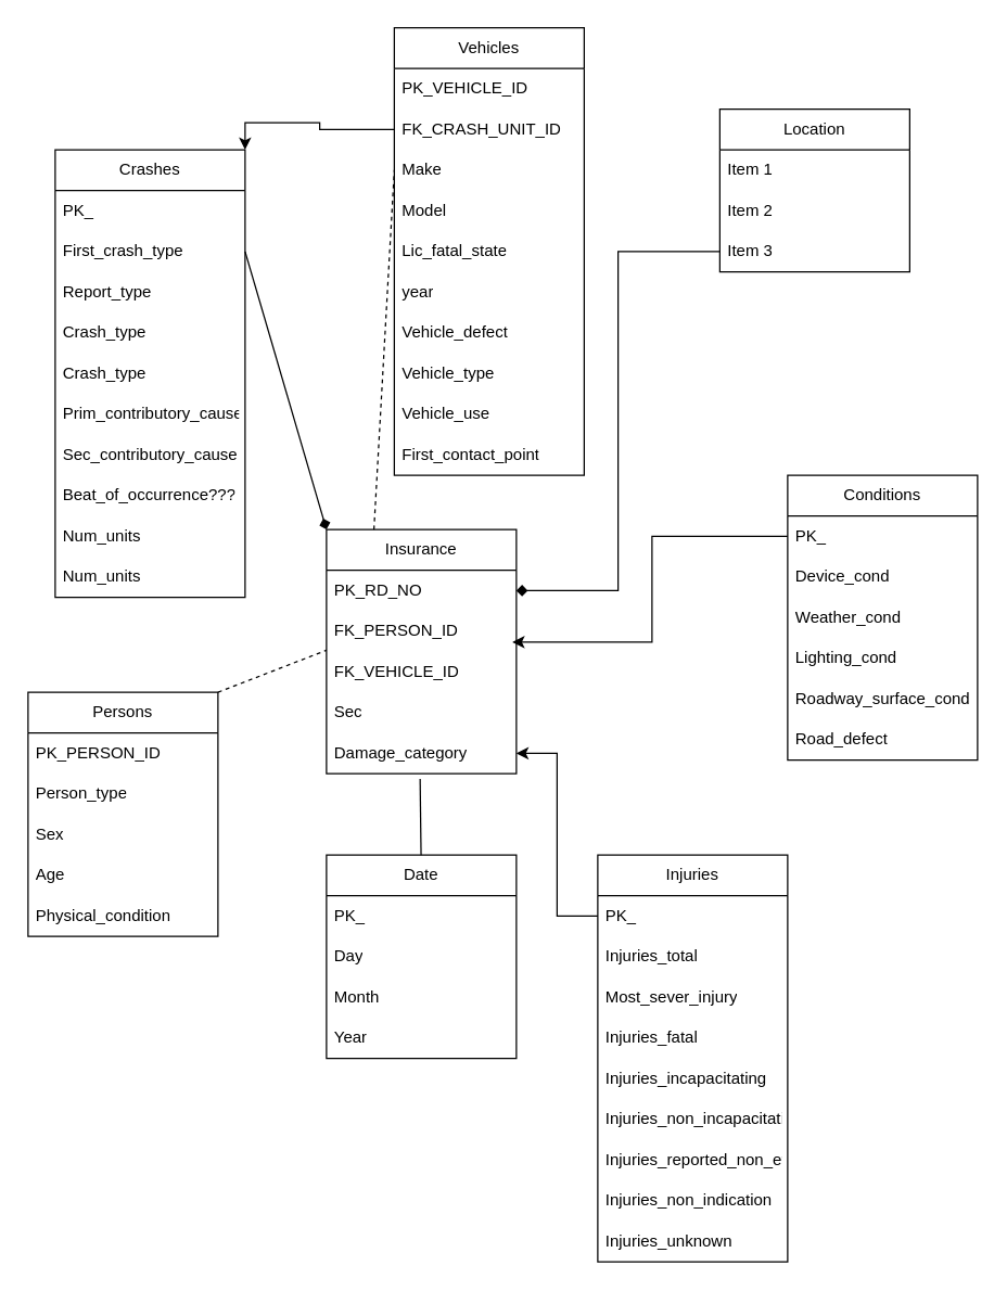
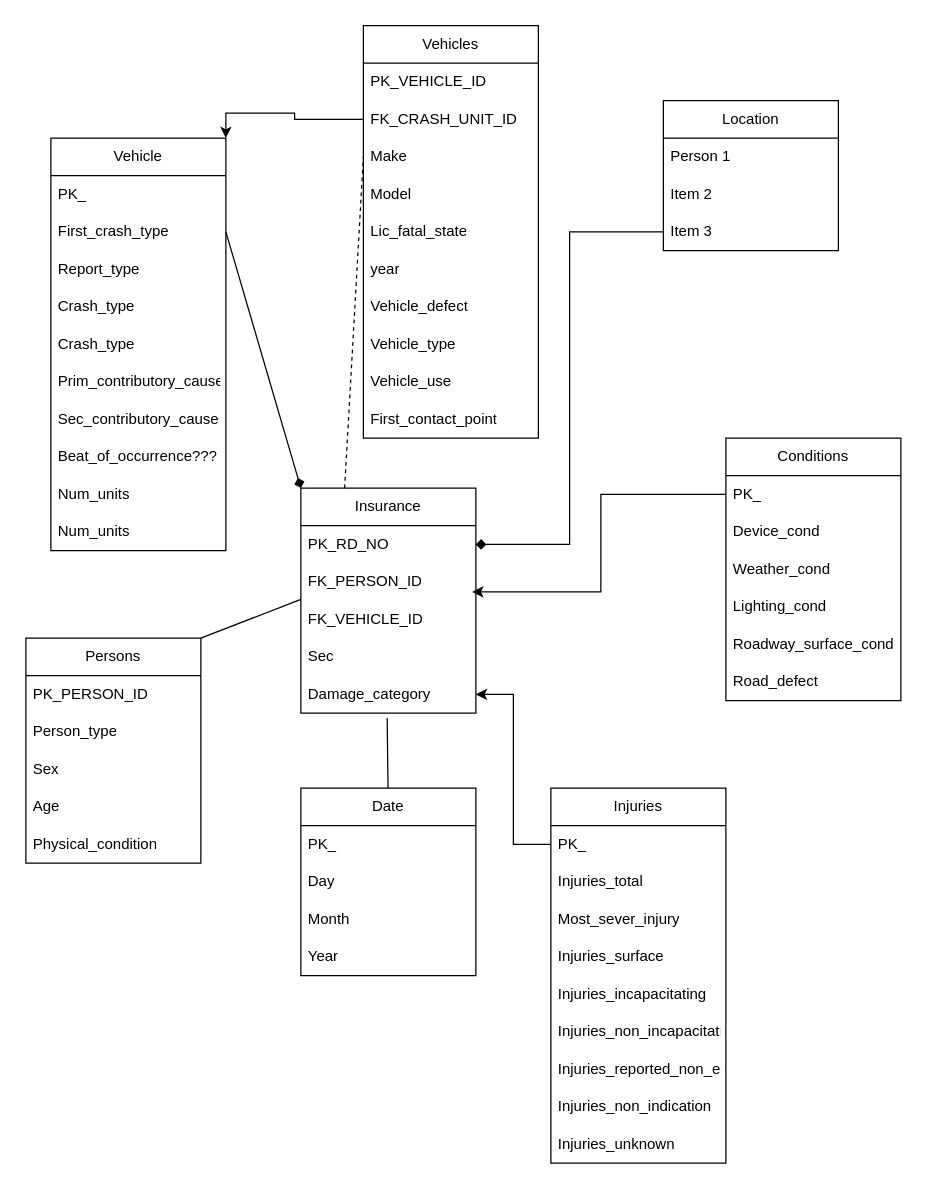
- <mxCell id="22" value="Crashes" style="swimlane;fontStyle=0;childLayout=stackLayout;horizontal=1;startSize=30;horizontalStack=0;resizeParent=1;resizeParentMax=0;resizeLast=0;collapsible=1;marginBottom=0;whiteSpace=wrap;html=1;" vertex="1" parent="1"><mxGeometry y="110" width="140" height="330" as="geometry" x="40" /></mxCell>
+ <mxCell id="22" value="Vehicle" style="swimlane;fontStyle=0;childLayout=stackLayout;horizontal=1;startSize=30;horizontalStack=0;resizeParent=1;resizeParentMax=0;resizeLast=0;collapsible=1;marginBottom=0;whiteSpace=wrap;html=1;" vertex="1" parent="1"><mxGeometry y="110" width="140" height="330" as="geometry" x="40" /></mxCell>
- <mxCell id="66" value="Item 1" style="text;strokeColor=none;fillColor=none;align=left;verticalAlign=middle;spacingLeft=4;spacingRight=4;overflow=hidden;points=[[0,0.5],[1,0.5]];portConstraint=eastwest;rotatable=0;whiteSpace=wrap;html=1;" vertex="1" parent="65"><mxGeometry y="30" width="140" height="30" as="geometry" /></mxCell>
+ <mxCell id="66" value="Person 1" style="text;strokeColor=none;fillColor=none;align=left;verticalAlign=middle;spacingLeft=4;spacingRight=4;overflow=hidden;points=[[0,0.5],[1,0.5]];portConstraint=eastwest;rotatable=0;whiteSpace=wrap;html=1;" vertex="1" parent="65"><mxGeometry y="30" width="140" height="30" as="geometry" /></mxCell>
- <mxCell id="14" value="" style="endArrow=none;html=1;rounded=0;entryX=0;entryY=-0.033;entryDx=0;entryDy=0;entryPerimeter=0;exitX=1;exitY=0;exitDx=0;exitDy=0;dashed=1;" edge="1" parent="1" source="15" target="5"><mxGeometry width="50" height="50" relative="1" as="geometry"><mxPoint x="160" y="479" as="sourcePoint" /><mxPoint x="340" y="580" as="targetPoint" /></mxGeometry></mxCell>
+ <mxCell id="14" value="" style="endArrow=none;html=1;rounded=0;entryX=0;entryY=-0.033;entryDx=0;entryDy=0;entryPerimeter=0;exitX=1;exitY=0;exitDx=0;exitDy=0;" edge="1" parent="1" source="15" target="5"><mxGeometry width="50" height="50" relative="1" as="geometry"><mxPoint x="160" y="479" as="sourcePoint" /><mxPoint x="340" y="580" as="targetPoint" /></mxGeometry></mxCell>
- <mxCell id="55" value="Injuries_fatal" style="text;strokeColor=none;fillColor=none;align=left;verticalAlign=middle;spacingLeft=4;spacingRight=4;overflow=hidden;points=[[0,0.5],[1,0.5]];portConstraint=eastwest;rotatable=0;whiteSpace=wrap;html=1;" vertex="1" parent="51"><mxGeometry y="120" width="140" height="30" as="geometry" /></mxCell>
+ <mxCell id="55" value="Injuries_surface" style="text;strokeColor=none;fillColor=none;align=left;verticalAlign=middle;spacingLeft=4;spacingRight=4;overflow=hidden;points=[[0,0.5],[1,0.5]];portConstraint=eastwest;rotatable=0;whiteSpace=wrap;html=1;" vertex="1" parent="51"><mxGeometry y="120" width="140" height="30" as="geometry" /></mxCell>
